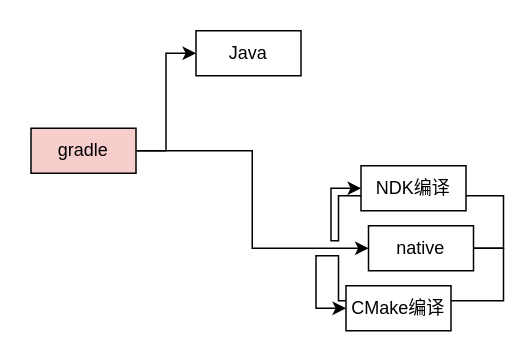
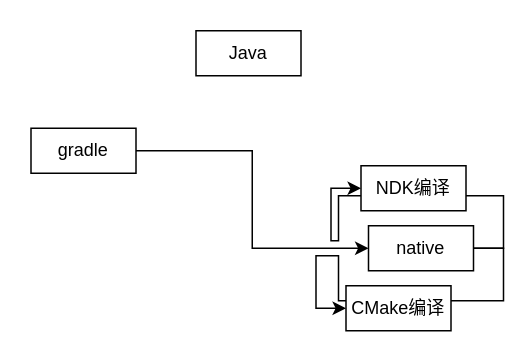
- <mxCell id="2" style="edgeStyle=orthogonalEdgeStyle;rounded=0;orthogonalLoop=1;jettySize=auto;html=1;exitX=1;exitY=0.5;exitDx=0;exitDy=0;entryX=0;entryY=0.5;entryDx=0;entryDy=0;" edge="1" parent="1" source="4" target="5"><mxGeometry relative="1" as="geometry" /></mxCell>
- <mxCell id="4" value="gradle" style="rounded=0;whiteSpace=wrap;html=1;fillColor=#f8cecc;" vertex="1" parent="1"><mxGeometry y="85" width="70" height="30" as="geometry" x="20" /></mxCell>
+ <mxCell id="4" value="gradle" style="rounded=0;whiteSpace=wrap;html=1;" vertex="1" parent="1"><mxGeometry y="85" width="70" height="30" as="geometry" x="20" /></mxCell>
